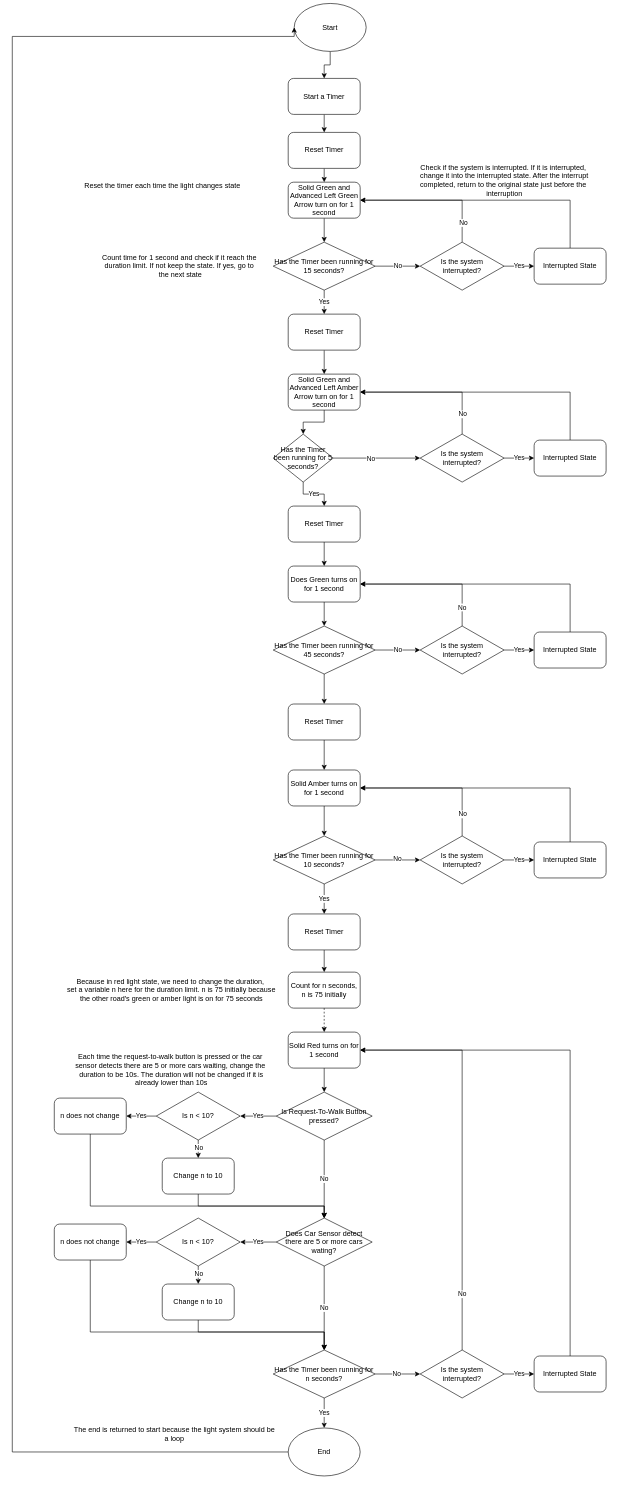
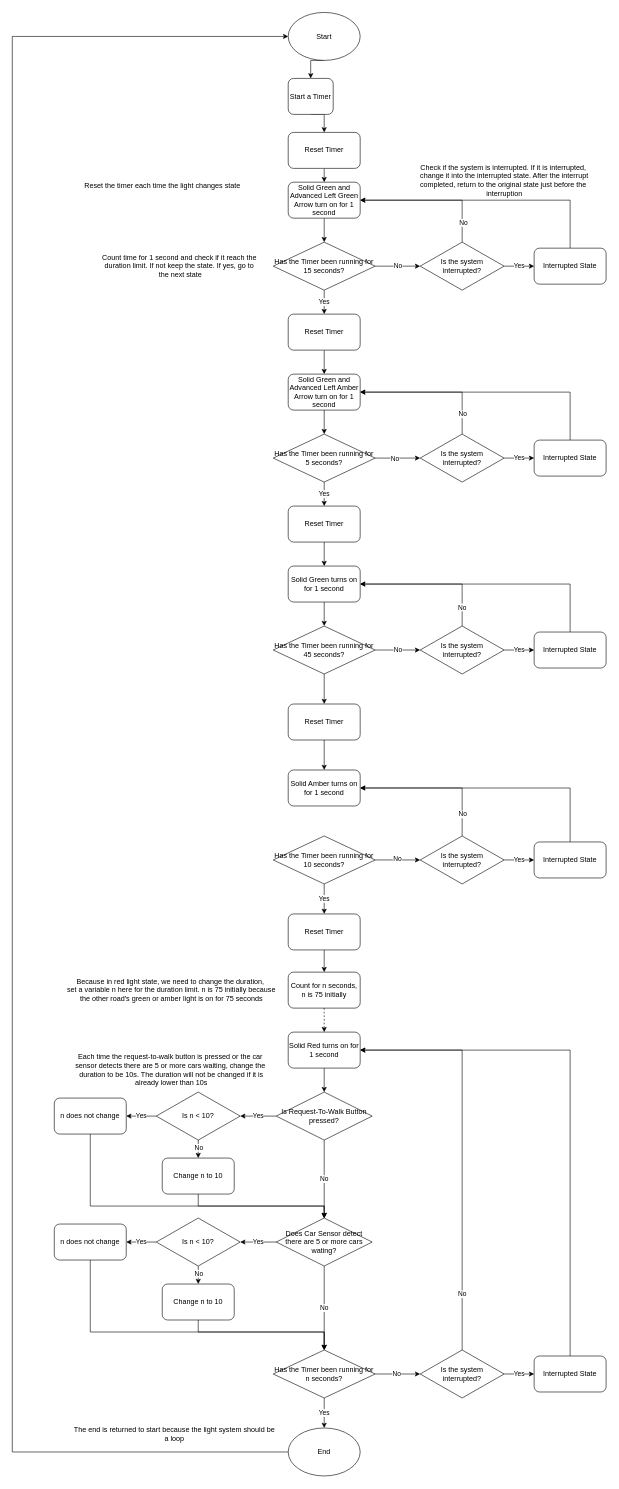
- <mxCell id="3" value="Start" style="ellipse;whiteSpace=wrap;html=1;" parent="1" vertex="1"><mxGeometry x="490" y="5" width="120" height="80" as="geometry" /></mxCell>
+ <mxCell id="3" value="Start" style="ellipse;whiteSpace=wrap;html=1;" parent="1" vertex="1"><mxGeometry x="480" width="120" height="80" as="geometry" y="20" /></mxCell>
- <mxCell id="7" value="Start a Timer" style="rounded=1;whiteSpace=wrap;html=1;" parent="1" vertex="1"><mxGeometry x="480" y="130" width="120" height="60" as="geometry" /></mxCell>
+ <mxCell id="7" value="Start a Timer" style="rounded=1;whiteSpace=wrap;html=1;" parent="1" vertex="1"><mxGeometry x="480" y="130" width="75" height="60" as="geometry" /></mxCell>
- <mxCell id="18" value="Has the Timer been running for 5 seconds?" style="rhombus;whiteSpace=wrap;html=1;" parent="1" vertex="1"><mxGeometry x="455" y="723" width="100" height="80" as="geometry" /></mxCell>
+ <mxCell id="18" value="Has the Timer been running for 5 seconds?" style="rhombus;whiteSpace=wrap;html=1;" parent="1" vertex="1"><mxGeometry x="455" y="723" width="170" height="80" as="geometry" /></mxCell>
- <mxCell id="22" value="Does Green turns on for 1 second" style="rounded=1;whiteSpace=wrap;html=1;" parent="1" vertex="1"><mxGeometry x="480" y="943" width="120" height="60" as="geometry" /></mxCell>
+ <mxCell id="22" value="Solid Green turns on for 1 second" style="rounded=1;whiteSpace=wrap;html=1;" parent="1" vertex="1"><mxGeometry x="480" y="943" width="120" height="60" as="geometry" /></mxCell>
- <mxCell id="26" style="edgeStyle=orthogonalEdgeStyle;rounded=0;orthogonalLoop=1;jettySize=auto;html=1;exitX=0.5;exitY=1;exitDx=0;exitDy=0;entryX=0.5;entryY=0;entryDx=0;entryDy=0;" parent="1" source="27" target="33" edge="1"><mxGeometry relative="1" as="geometry" /></mxCell>
